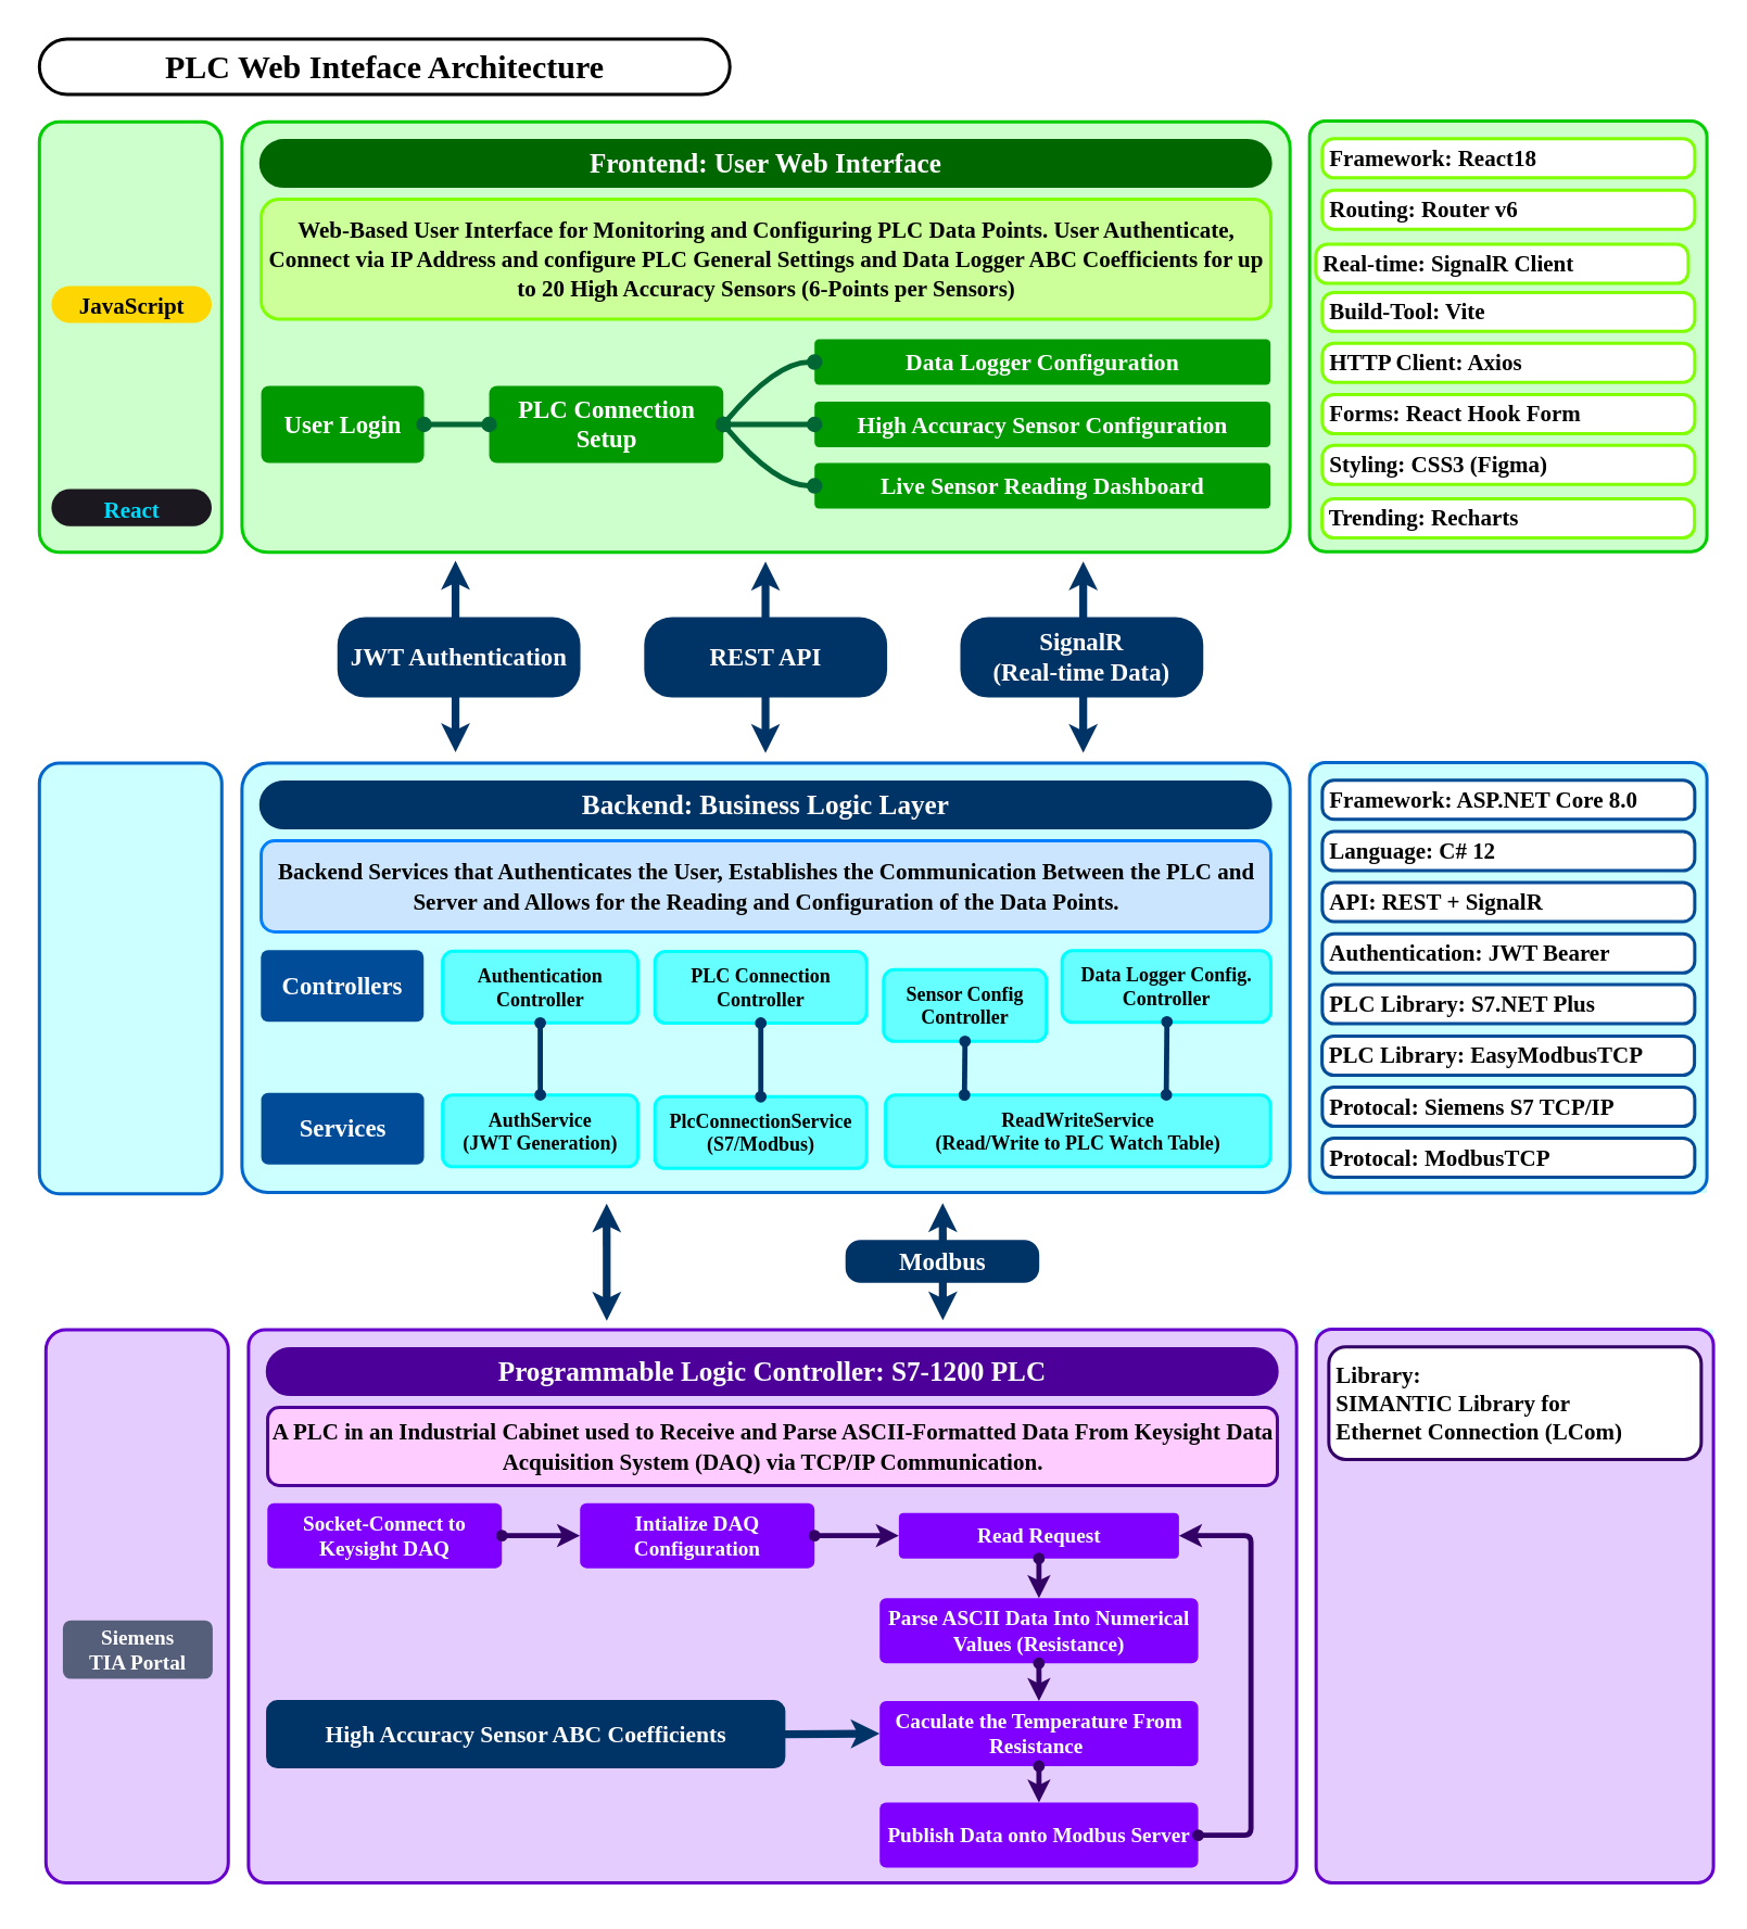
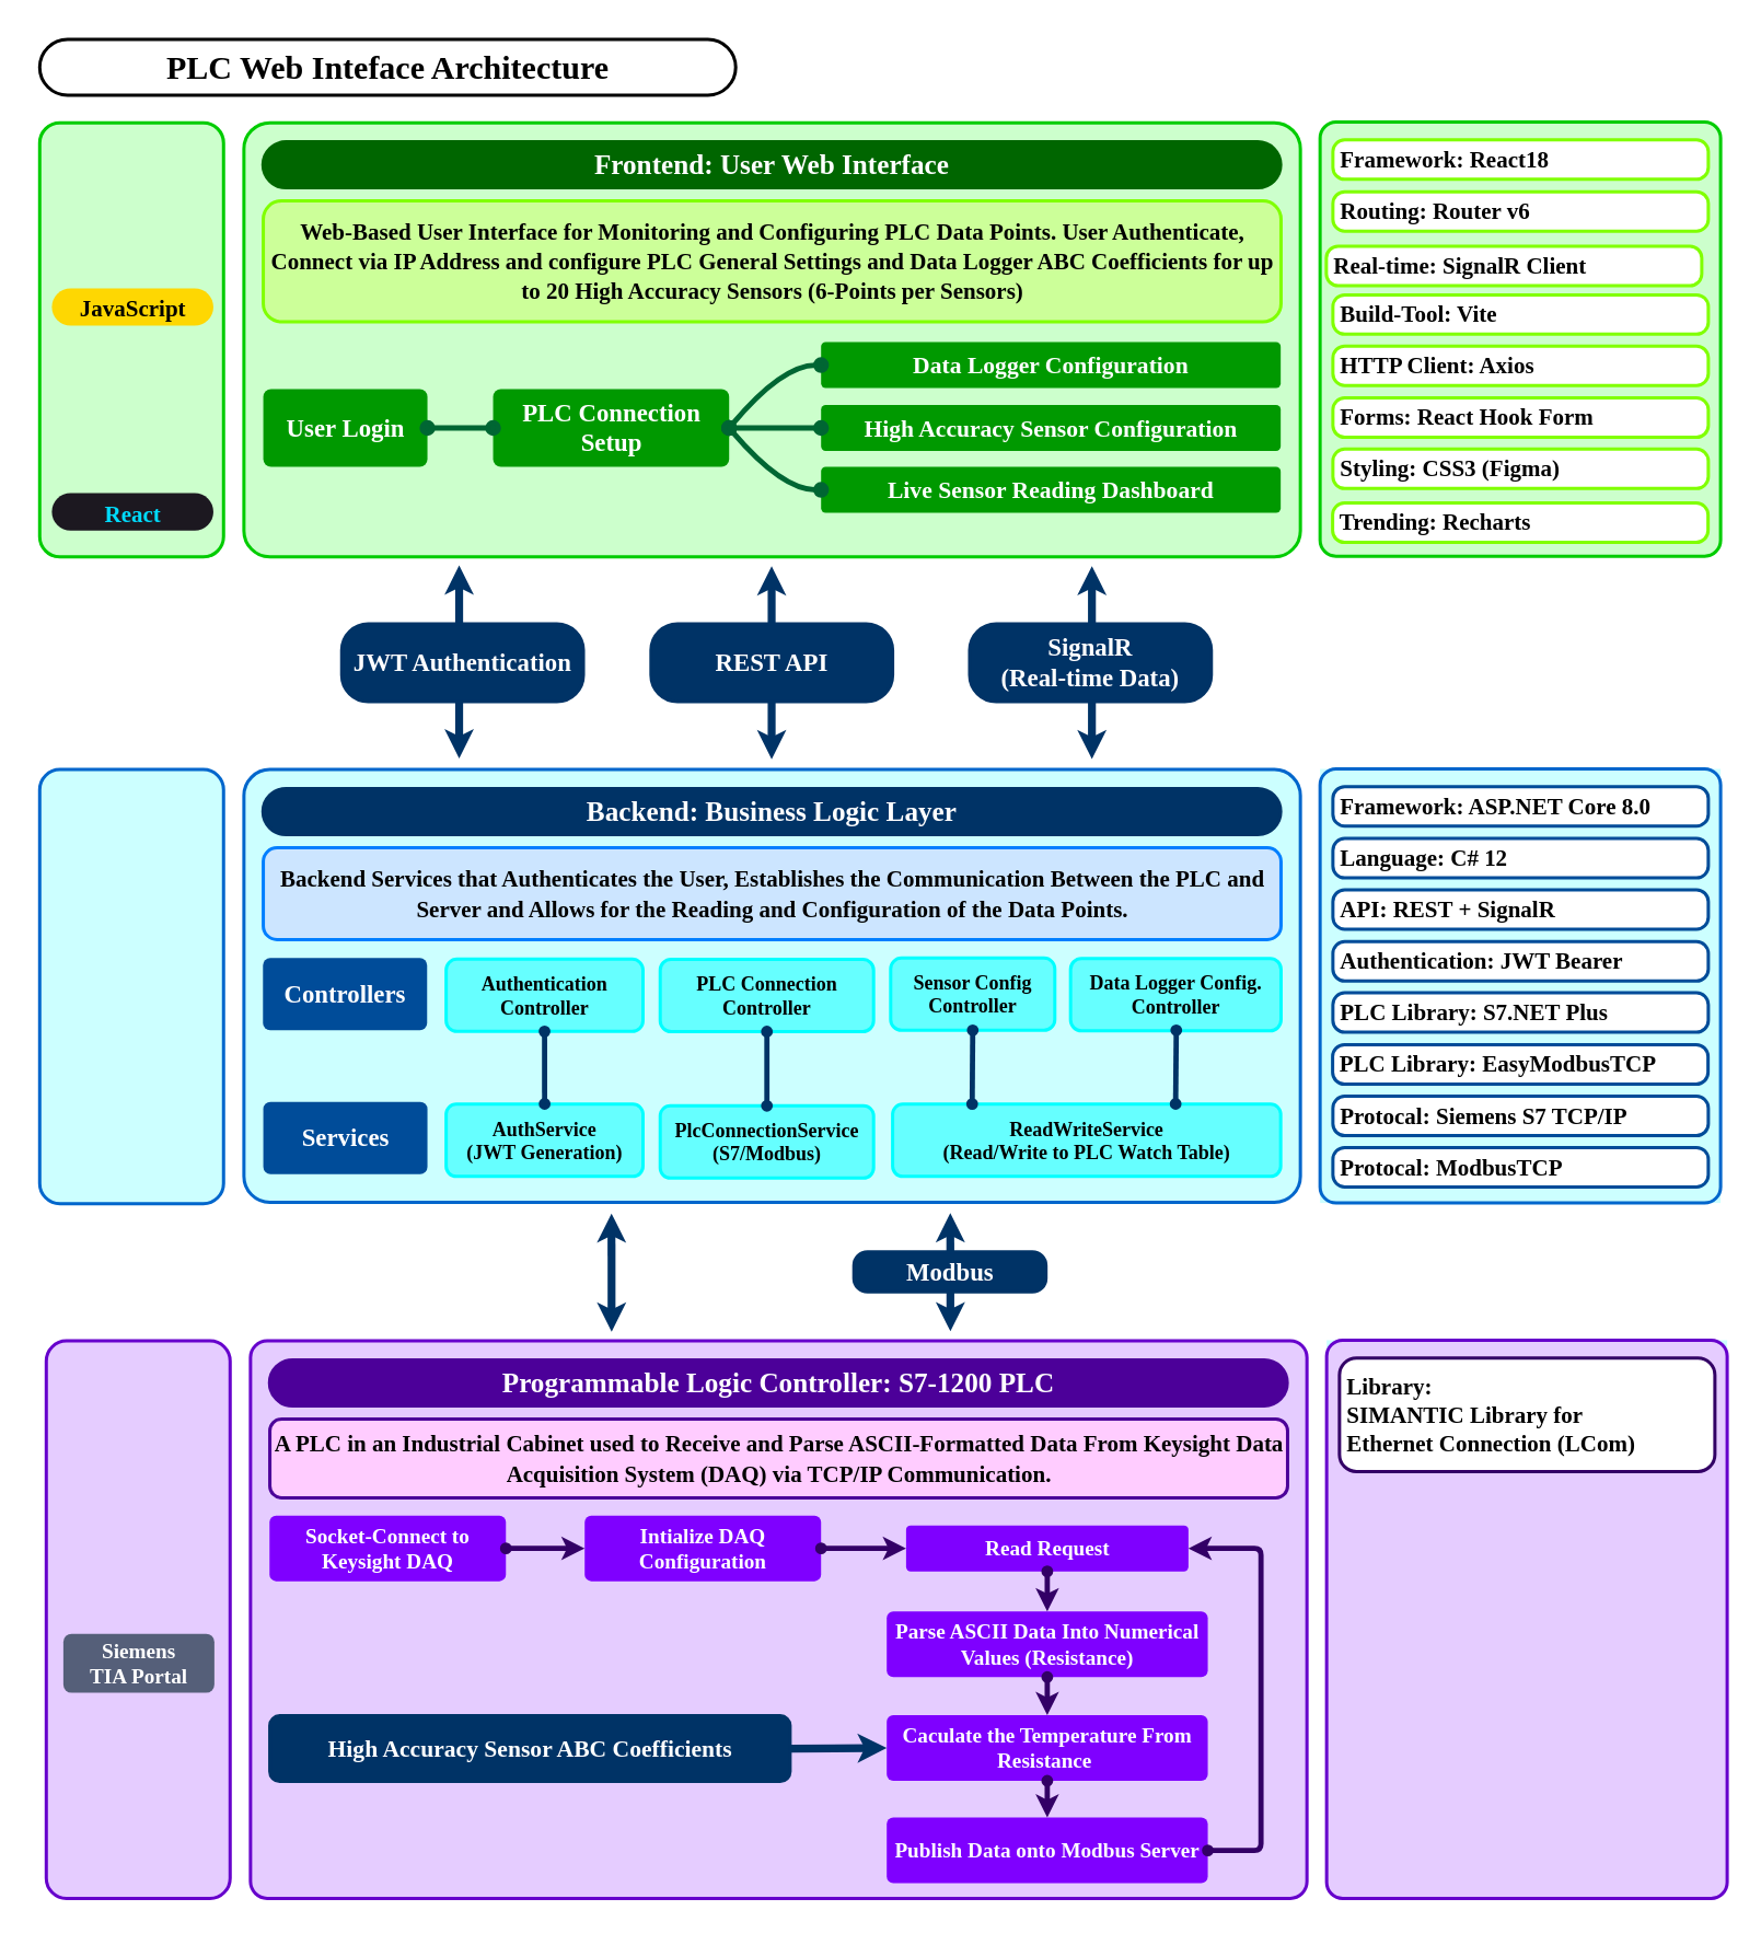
- <mxCell id="55" value="&lt;font face=&quot;Comic Sans MS&quot;&gt;&lt;span&gt;&lt;b&gt;Sensor Config&lt;/b&gt;&lt;/span&gt;&lt;/font&gt;&lt;div&gt;&lt;font face=&quot;Comic Sans MS&quot;&gt;&lt;span&gt;&lt;b&gt;Controller&lt;/b&gt;&lt;/span&gt;&lt;/font&gt;&lt;/div&gt;" style="rounded=1;whiteSpace=wrap;html=1;fontSize=30;fillColor=#66FFFF;container=0;arcSize=15;spacingBottom=0;labelBackgroundColor=none;strokeColor=#00FFFF;strokeWidth=5;fontColor=#000000;" parent="1" vertex="1"><mxGeometry x="1356" y="1488" width="250" height="110" as="geometry" /></mxCell>
+ <mxCell id="55" value="&lt;font face=&quot;Comic Sans MS&quot;&gt;&lt;span&gt;&lt;b&gt;Sensor Config&lt;/b&gt;&lt;/span&gt;&lt;/font&gt;&lt;div&gt;&lt;font face=&quot;Comic Sans MS&quot;&gt;&lt;span&gt;&lt;b&gt;Controller&lt;/b&gt;&lt;/span&gt;&lt;/font&gt;&lt;/div&gt;" style="rounded=1;whiteSpace=wrap;html=1;fontSize=30;fillColor=#66FFFF;container=0;arcSize=15;spacingBottom=0;labelBackgroundColor=none;strokeColor=#00FFFF;strokeWidth=5;fontColor=#000000;" parent="1" vertex="1"><mxGeometry x="1356" y="1458" width="250" height="110" as="geometry" /></mxCell>
